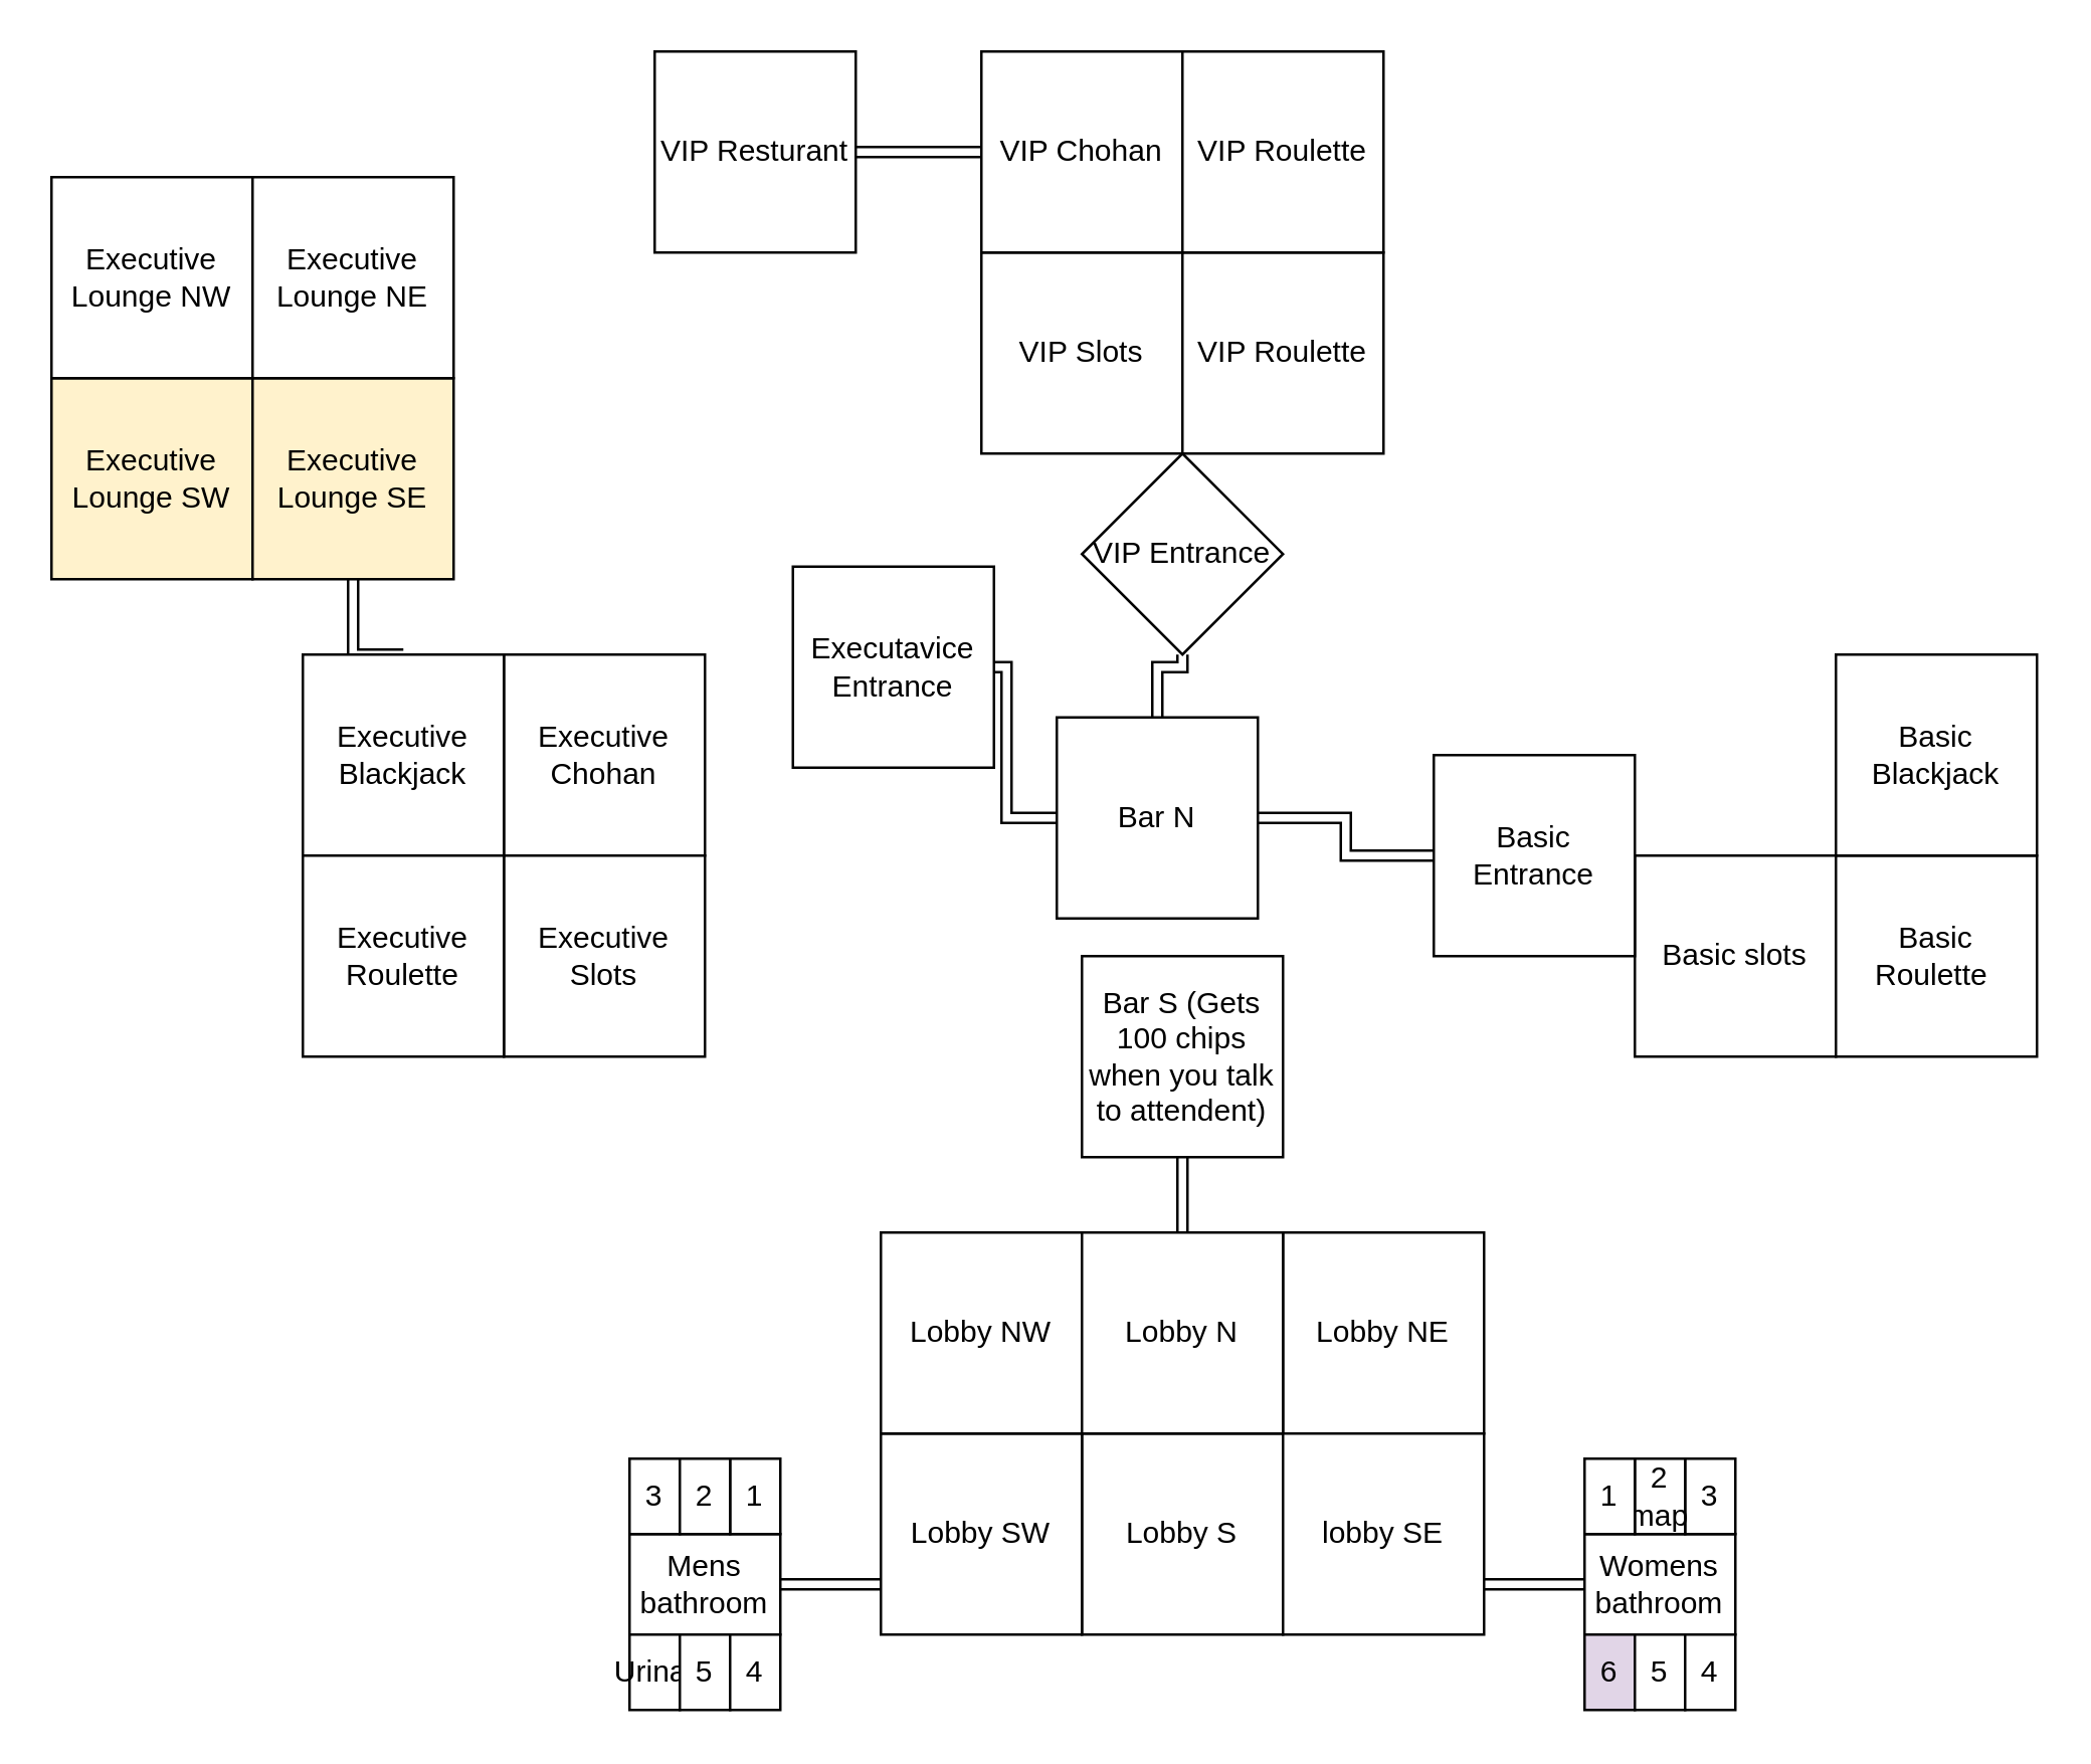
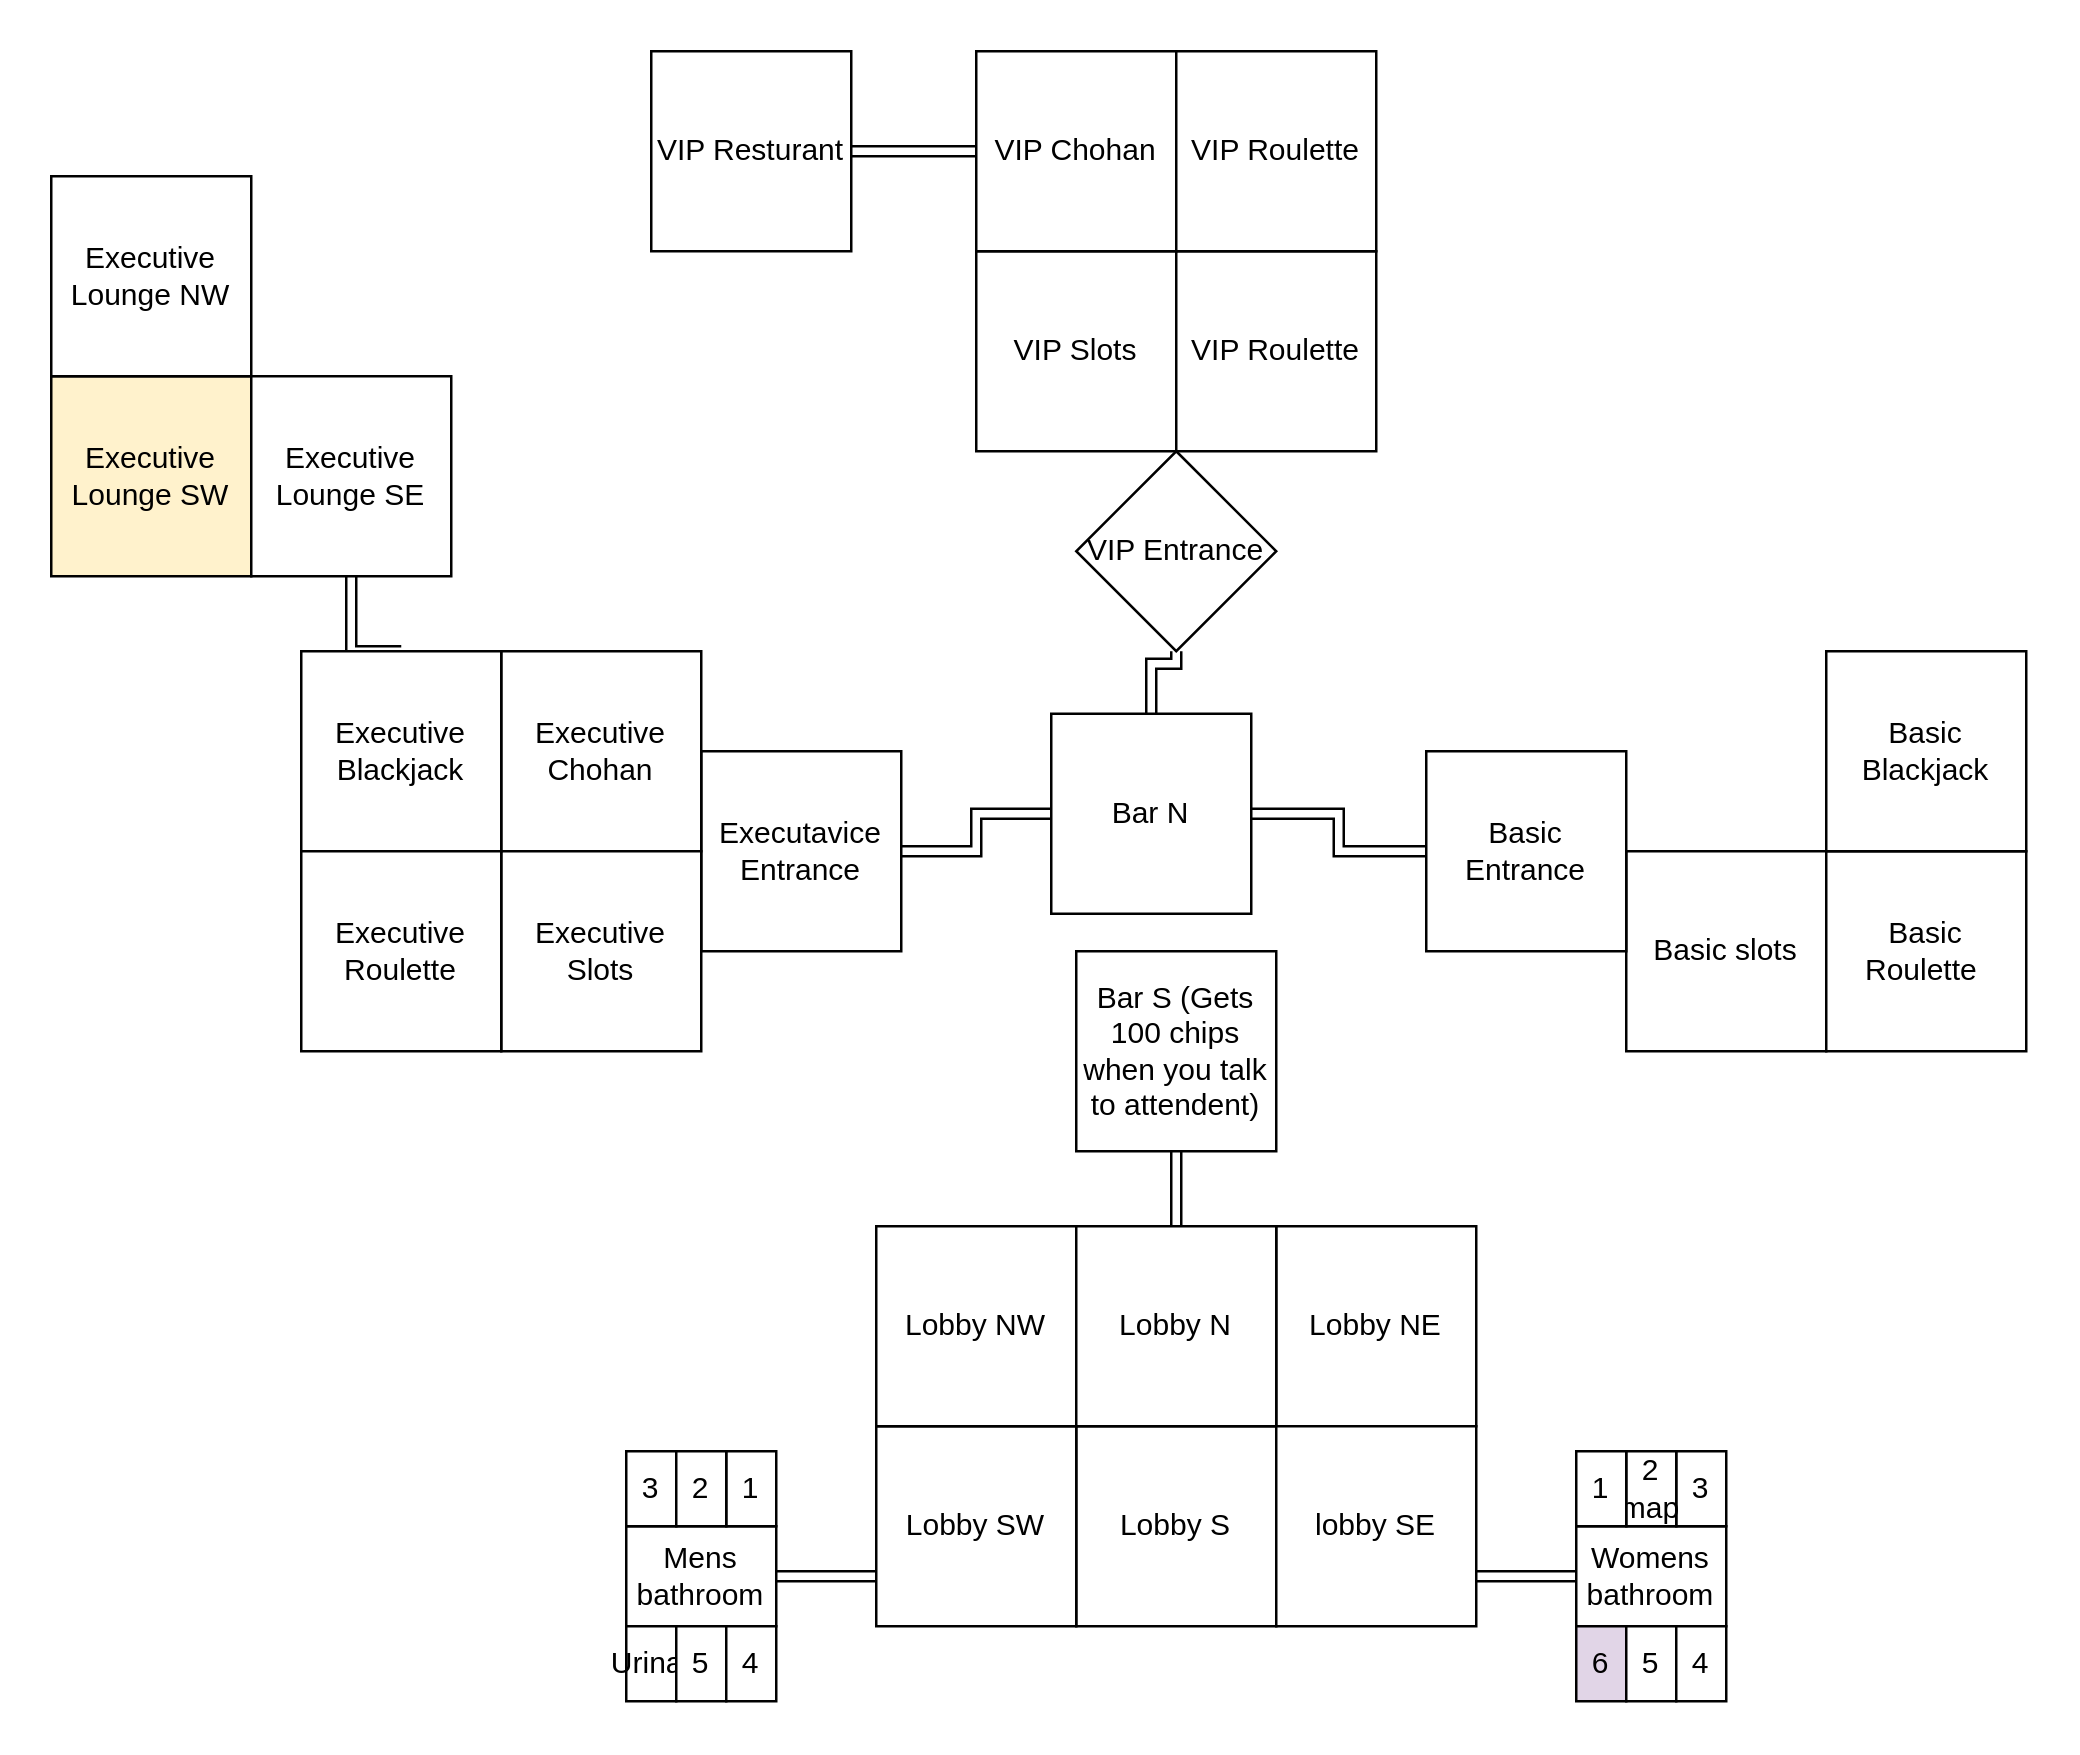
- <mxCell id="37" value="Executive Lounge NE" style="whiteSpace=wrap;html=1;aspect=fixed;" parent="1" vertex="1"><mxGeometry x="100" y="70" width="80" height="80" as="geometry" /></mxCell>
- <mxCell id="36" value="Executive Lounge SE" style="whiteSpace=wrap;html=1;aspect=fixed;fillColor=#fff2cc;" parent="1" vertex="1"><mxGeometry x="100" y="150" width="80" height="80" as="geometry" /></mxCell>
+ <mxCell id="36" value="Executive Lounge SE" style="whiteSpace=wrap;html=1;aspect=fixed;" parent="1" vertex="1"><mxGeometry x="100" y="150" width="80" height="80" as="geometry" /></mxCell>
- <mxCell id="28" value="Executavice Entrance" style="whiteSpace=wrap;html=1;aspect=fixed;" parent="1" vertex="1"><mxGeometry x="315" y="225" width="80" height="80" as="geometry" /></mxCell>
+ <mxCell id="28" value="Executavice Entrance" style="whiteSpace=wrap;html=1;aspect=fixed;" parent="1" vertex="1"><mxGeometry x="280" y="300" width="80" height="80" as="geometry" /></mxCell>
